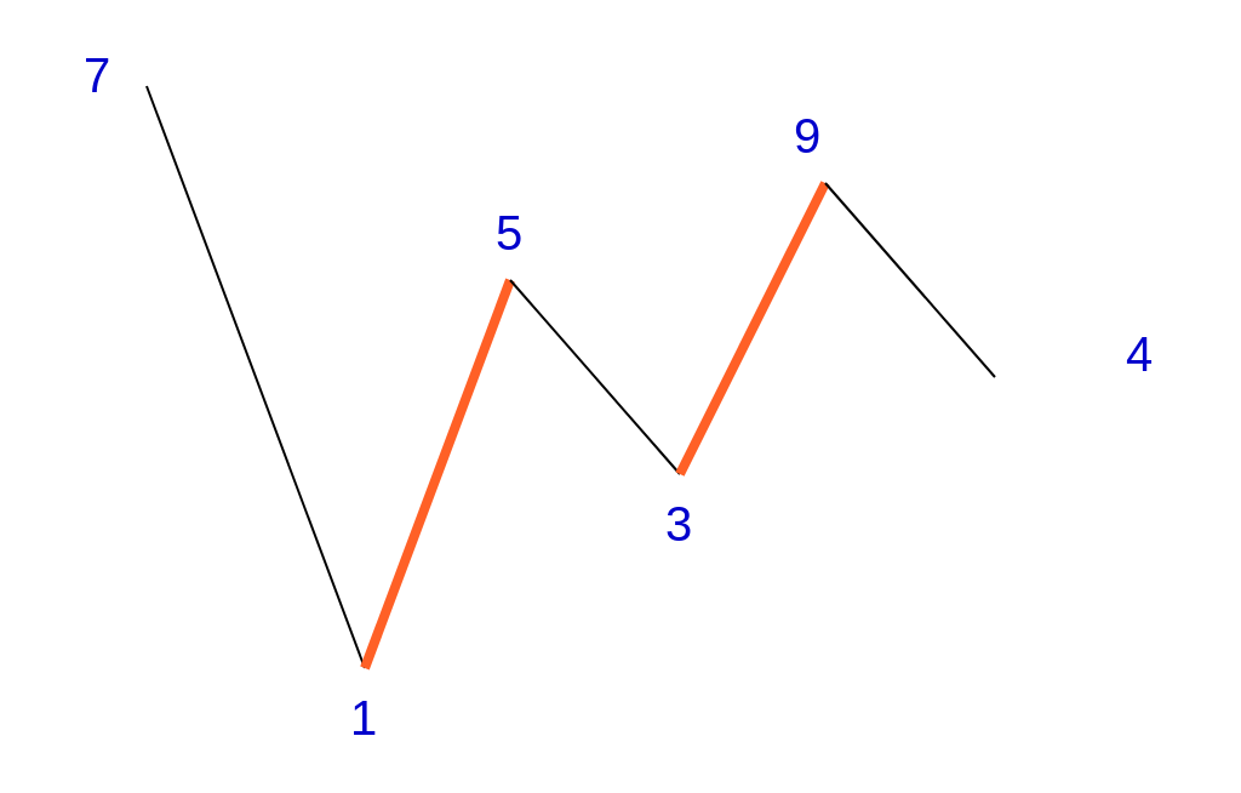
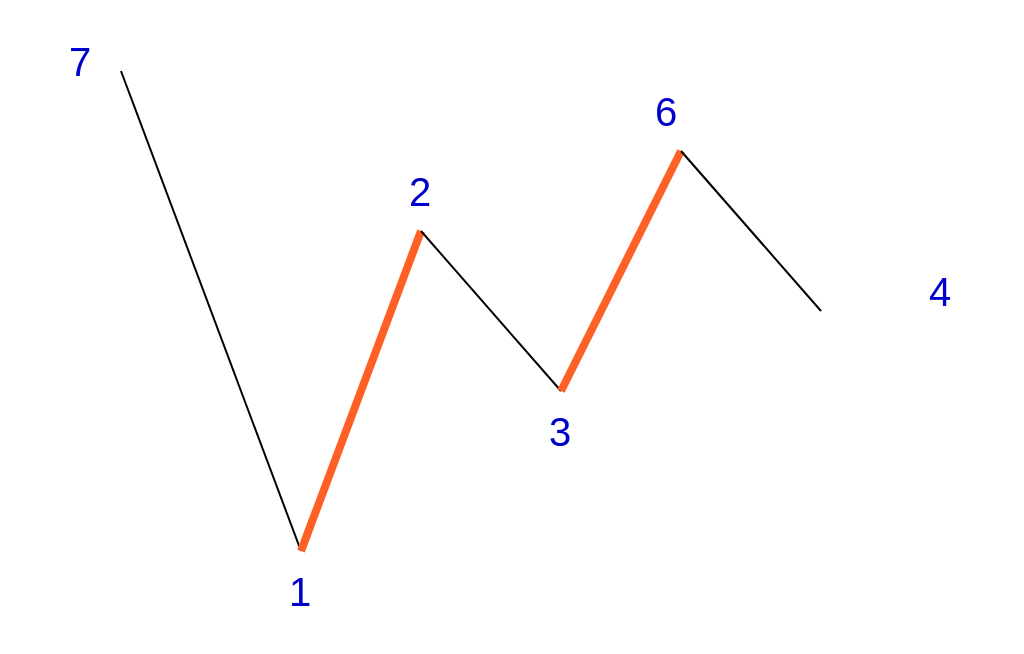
- <mxCell id="11" value="9" style="text;html=1;strokeColor=none;fillColor=none;align=center;verticalAlign=middle;whiteSpace=wrap;rounded=0;fontSize=20;fontColor=#0000CC;" vertex="1" parent="1"><mxGeometry x="313" y="45" width="40" height="20" as="geometry" /></mxCell>
+ <mxCell id="11" value="6" style="text;html=1;strokeColor=none;fillColor=none;align=center;verticalAlign=middle;whiteSpace=wrap;rounded=0;fontSize=20;fontColor=#0000CC;" vertex="1" parent="1"><mxGeometry x="313" y="45" width="40" height="20" as="geometry" /></mxCell>
- <mxCell id="9" value="5" style="text;html=1;strokeColor=none;fillColor=none;align=center;verticalAlign=middle;whiteSpace=wrap;rounded=0;fontSize=20;fontColor=#0000CC;" vertex="1" parent="1"><mxGeometry x="190" y="85" width="40" height="20" as="geometry" /></mxCell>
+ <mxCell id="9" value="2" style="text;html=1;strokeColor=none;fillColor=none;align=center;verticalAlign=middle;whiteSpace=wrap;rounded=0;fontSize=20;fontColor=#0000CC;" vertex="1" parent="1"><mxGeometry x="190" y="85" width="40" height="20" as="geometry" /></mxCell>
